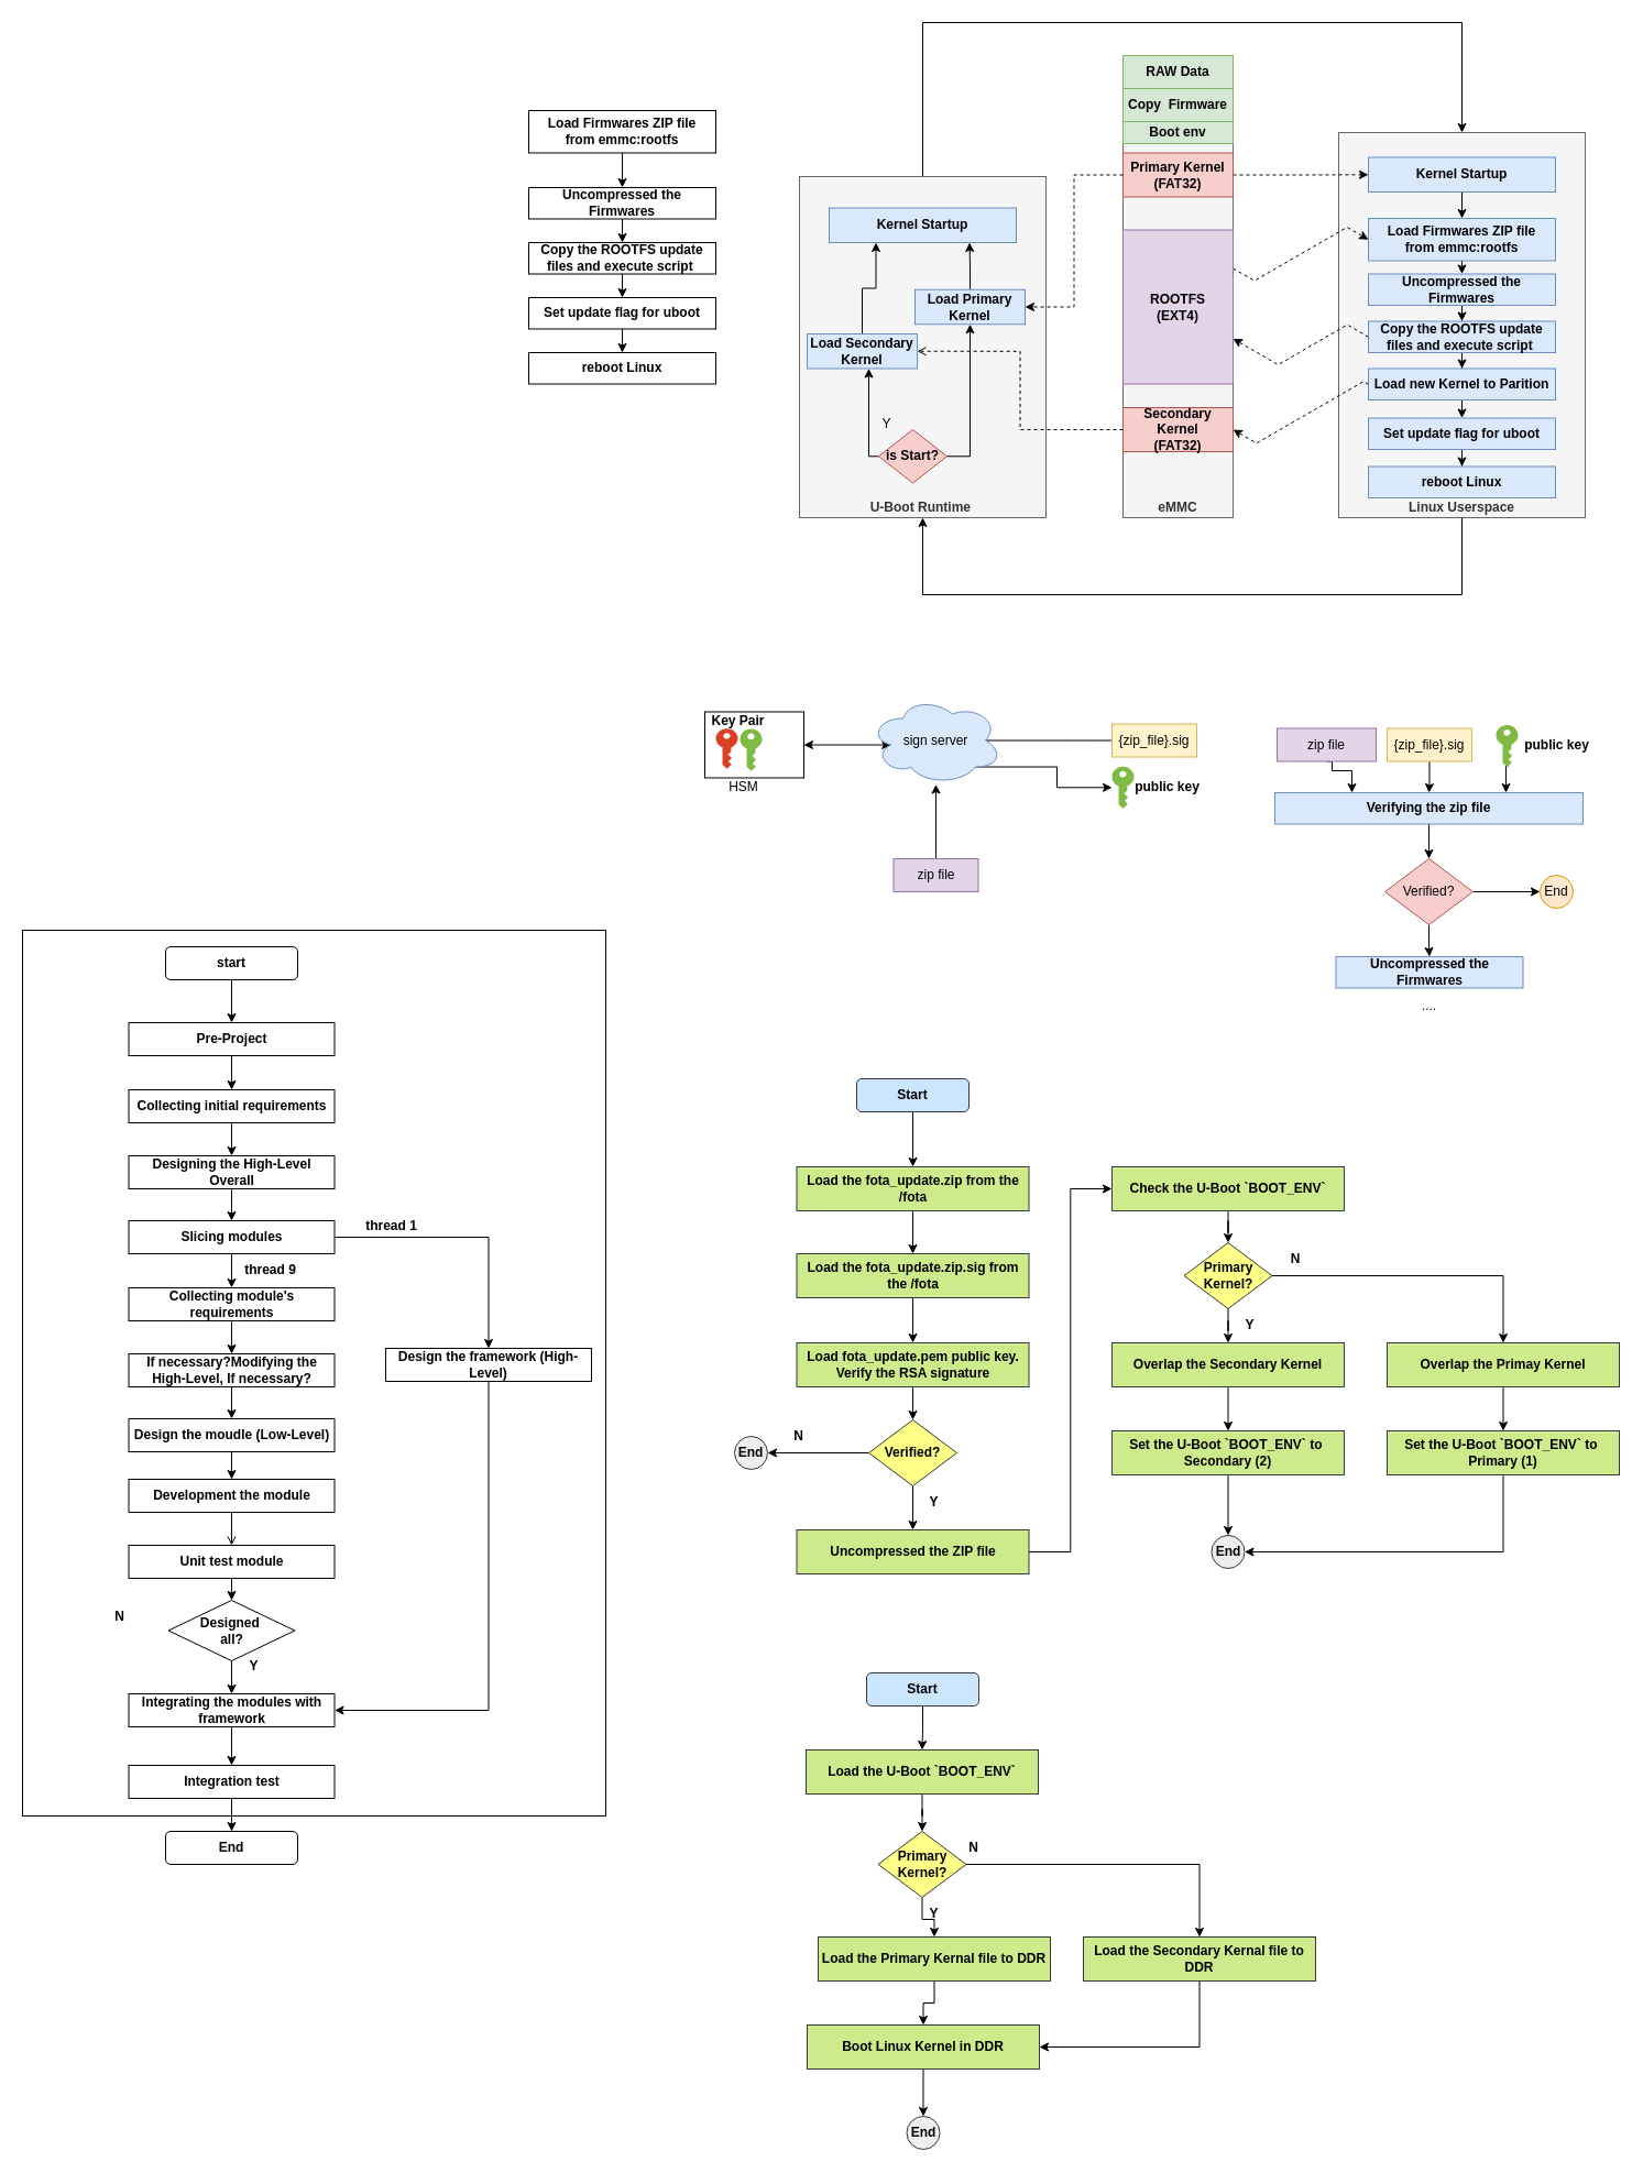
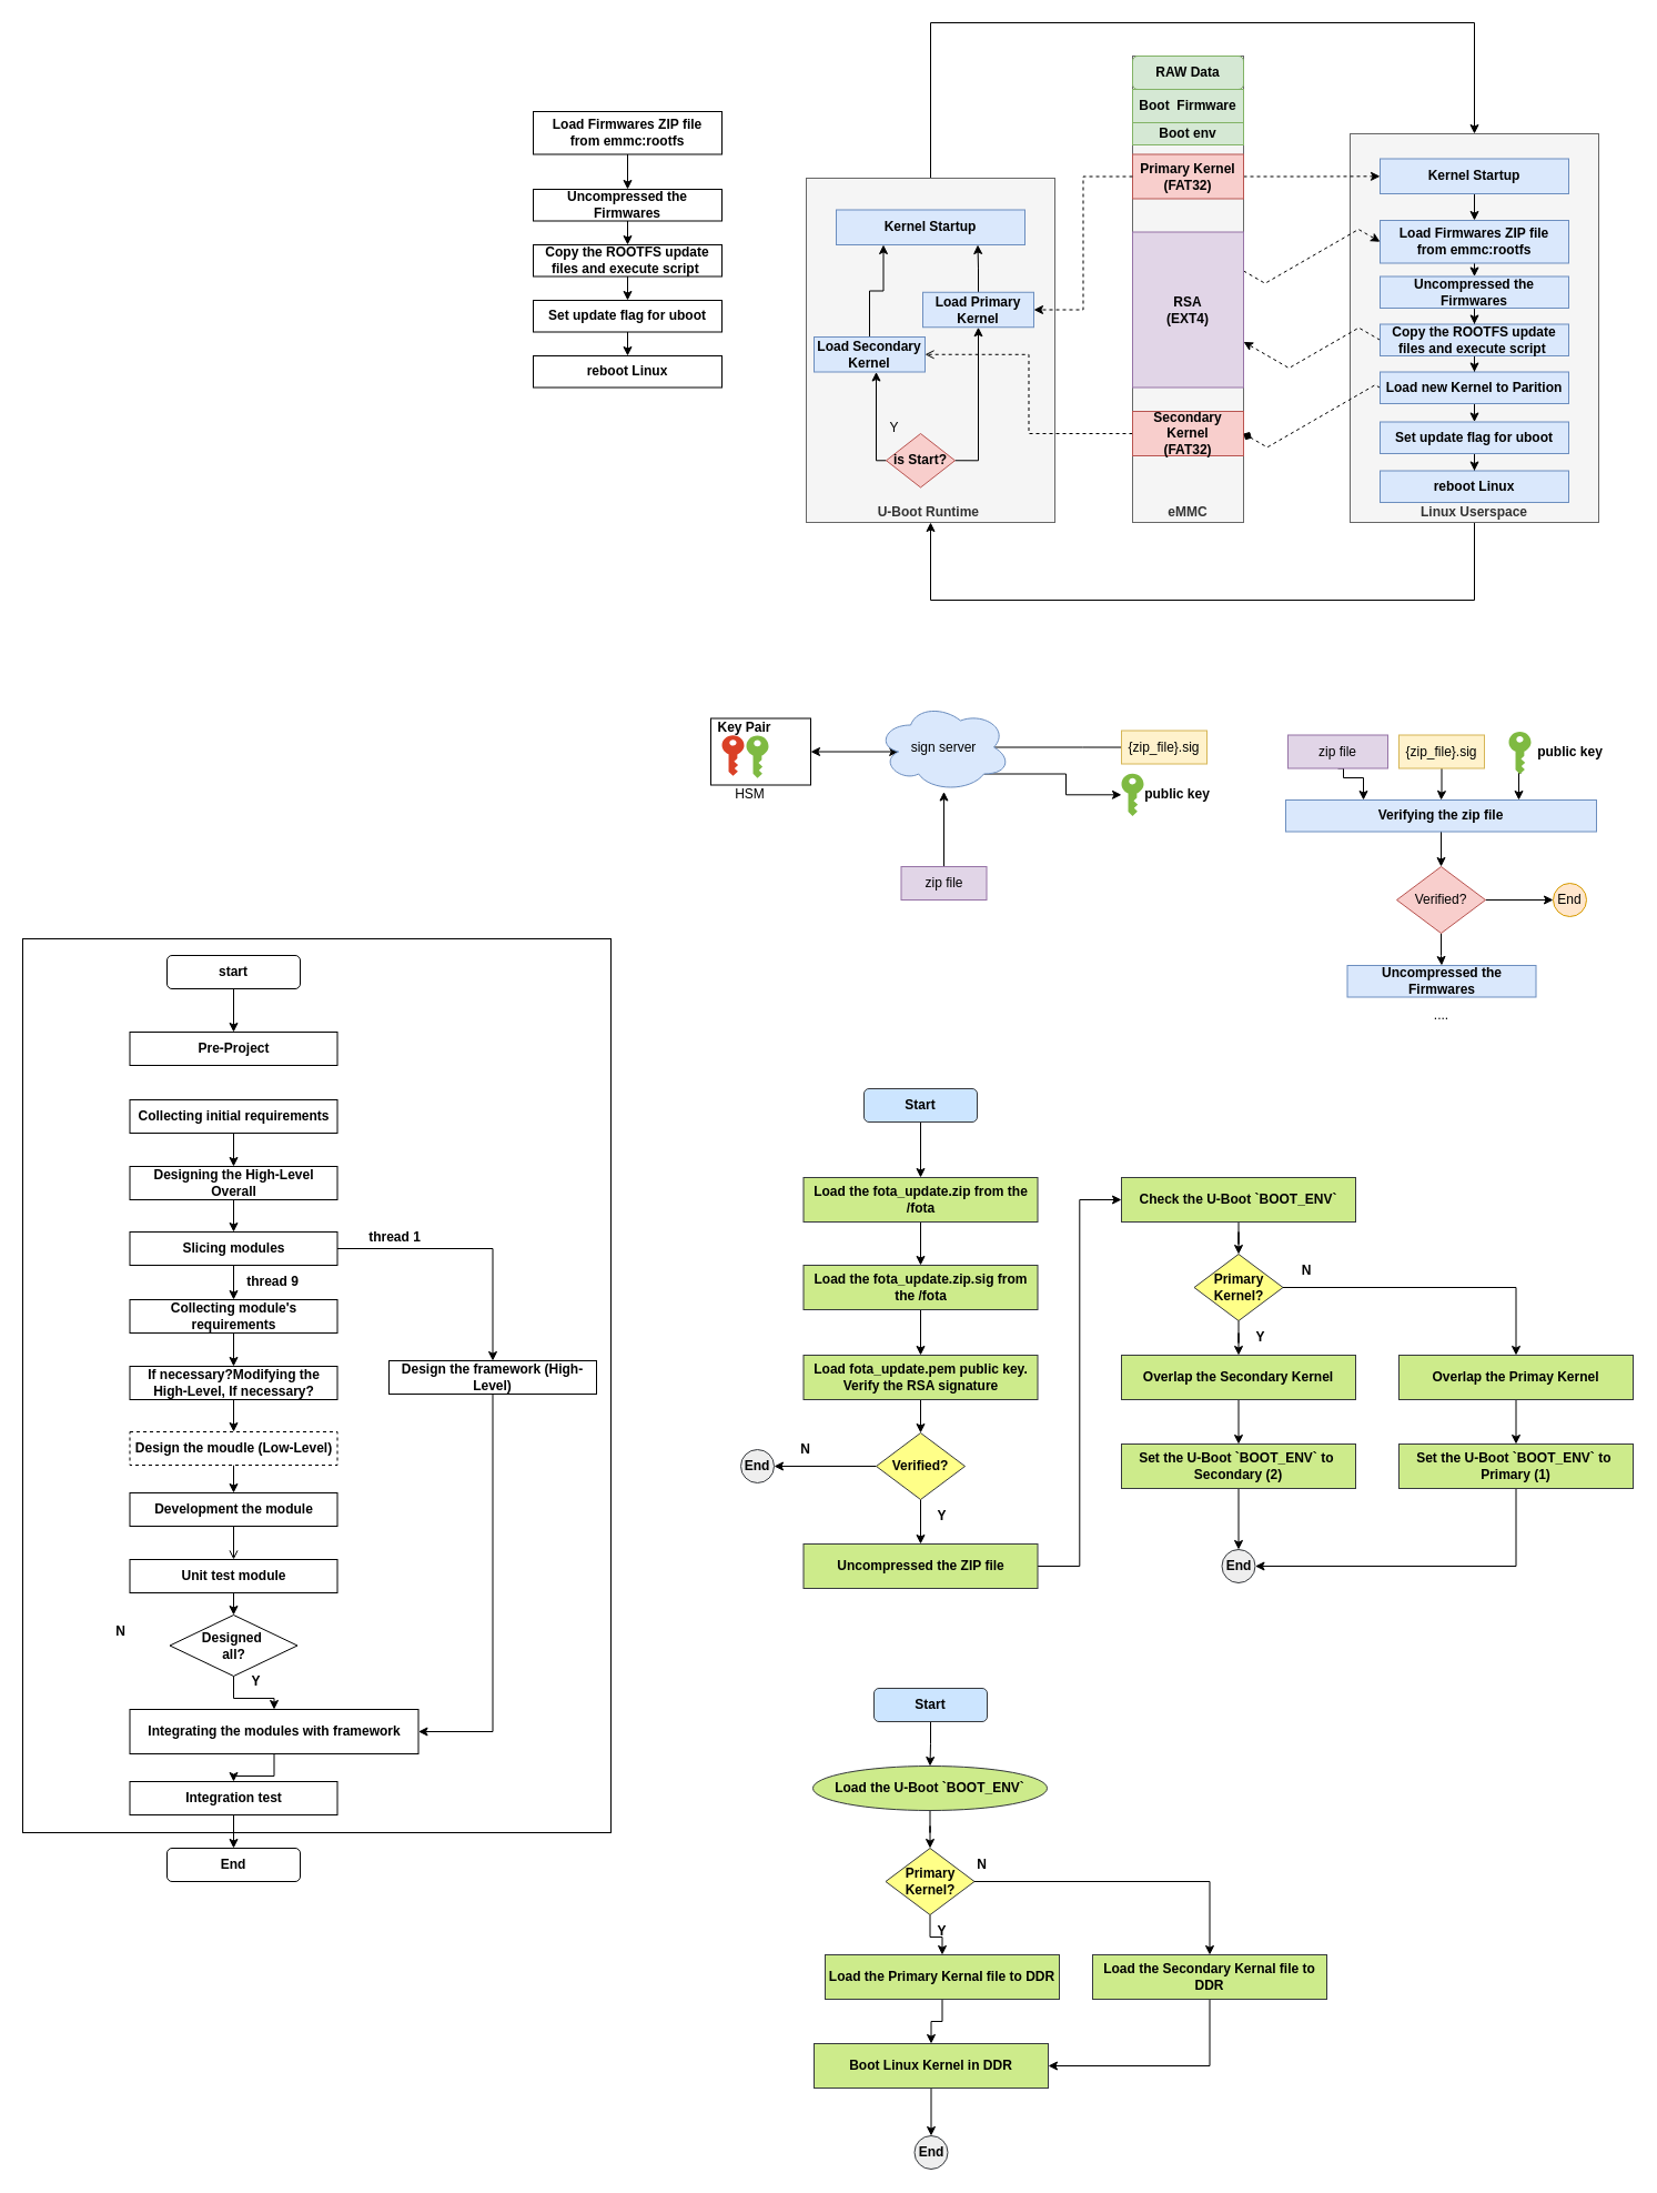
- <mxCell id="10" value="RAW Data" style="rounded=0;whiteSpace=wrap;html=1;fillColor=#d5e8d4;strokeColor=#82b366;fontStyle=1" vertex="1" parent="1"><mxGeometry x="1020" y="50" width="100" height="30" as="geometry" /></mxCell>
+ <mxCell id="10" value="RAW Data" style="whiteSpace=wrap;html=1;fillColor=#d5e8d4;strokeColor=#82b366;fontStyle=1;rounded=1;" vertex="1" parent="1"><mxGeometry x="1020" y="50" width="100" height="30" as="geometry" /></mxCell>
- <mxCell id="13" value="Copy&amp;nbsp; Firmware" style="rounded=0;whiteSpace=wrap;html=1;fillColor=#d5e8d4;strokeColor=#82b366;fontStyle=1" vertex="1" parent="1"><mxGeometry x="1020" y="80" width="100" height="30" as="geometry" /></mxCell>
+ <mxCell id="13" value="Boot&amp;nbsp; Firmware" style="rounded=0;whiteSpace=wrap;html=1;fillColor=#d5e8d4;strokeColor=#82b366;fontStyle=1" vertex="1" parent="1"><mxGeometry x="1020" y="80" width="100" height="30" as="geometry" /></mxCell>
- <mxCell id="12" value="ROOTFS&lt;br&gt;(EXT4)" style="rounded=0;whiteSpace=wrap;html=1;fillColor=#e1d5e7;strokeColor=#9673a6;fontStyle=1" vertex="1" parent="1"><mxGeometry x="1020" y="208.5" width="100" height="140" as="geometry" /></mxCell>
+ <mxCell id="12" value="RSA&lt;br&gt;(EXT4)" style="rounded=0;whiteSpace=wrap;html=1;fillColor=#e1d5e7;strokeColor=#9673a6;fontStyle=1" vertex="1" parent="1"><mxGeometry x="1020" y="208.5" width="100" height="140" as="geometry" /></mxCell>
- <mxCell id="42" style="edgeStyle=isometricEdgeStyle;rounded=0;orthogonalLoop=1;jettySize=auto;html=1;exitX=0;exitY=0.5;exitDx=0;exitDy=0;entryX=1;entryY=0.5;entryDx=0;entryDy=0;elbow=vertical;dashed=1;" edge="1" parent="1" source="43" target="38"><mxGeometry relative="1" as="geometry"><Array as="points"><mxPoint x="1180" y="380" /></Array></mxGeometry></mxCell>
+ <mxCell id="42" style="edgeStyle=isometricEdgeStyle;rounded=0;orthogonalLoop=1;jettySize=auto;html=1;exitX=0;exitY=0.5;exitDx=0;exitDy=0;entryX=1;entryY=0.5;entryDx=0;entryDy=0;elbow=vertical;dashed=1;endArrow=diamond;" edge="1" parent="1" source="43" target="38"><mxGeometry relative="1" as="geometry"><Array as="points"><mxPoint x="1180" y="380" /></Array></mxGeometry></mxCell>
- <mxCell id="132" style="edgeStyle=orthogonalEdgeStyle;rounded=0;orthogonalLoop=1;jettySize=auto;html=1;exitX=0.5;exitY=1;exitDx=0;exitDy=0;entryX=0.5;entryY=0;entryDx=0;entryDy=0;startArrow=none;startFill=0;fontStyle=1" edge="1" parent="1" source="133" target="135"><mxGeometry relative="1" as="geometry" /></mxCell>
- <mxCell id="144" value="Design the moudle (Low-Level)" style="rounded=0;whiteSpace=wrap;html=1;fontStyle=1" vertex="1" parent="1"><mxGeometry x="116.5" y="1289" width="187" height="30" as="geometry" /></mxCell>
+ <mxCell id="144" value="Design the moudle (Low-Level)" style="rounded=0;whiteSpace=wrap;html=1;fontStyle=1;dashed=1;" vertex="1" parent="1"><mxGeometry x="116.5" y="1289" width="187" height="30" as="geometry" /></mxCell>
- <mxCell id="152" value="Integrating the modules with framework" style="rounded=0;whiteSpace=wrap;html=1;fontStyle=1" vertex="1" parent="1"><mxGeometry x="116.5" y="1539" width="187" height="30" as="geometry" /></mxCell>
+ <mxCell id="152" value="Integrating the modules with framework" style="rounded=0;whiteSpace=wrap;html=1;fontStyle=1" vertex="1" parent="1"><mxGeometry x="116.5" y="1539" width="260" height="40" as="geometry" /></mxCell>
- <mxCell id="117" value="Load the U-Boot `BOOT_ENV`" style="rounded=0;whiteSpace=wrap;html=1;fontStyle=1;fillColor=#cdeb8b;strokeColor=#36393d;" vertex="1" parent="1"><mxGeometry x="732" y="1590" width="211" height="40" as="geometry" /></mxCell>
+ <mxCell id="117" value="Load the U-Boot `BOOT_ENV`" style="ellipse;whiteSpace=wrap;html=1;fontStyle=1;fillColor=#cdeb8b;strokeColor=#36393d;" vertex="1" parent="1"><mxGeometry x="732" y="1590" width="211" height="40" as="geometry" /></mxCell>
